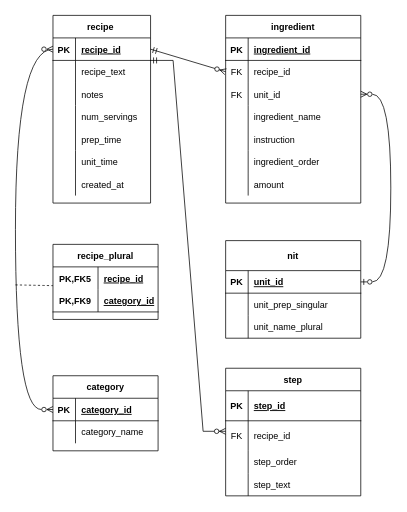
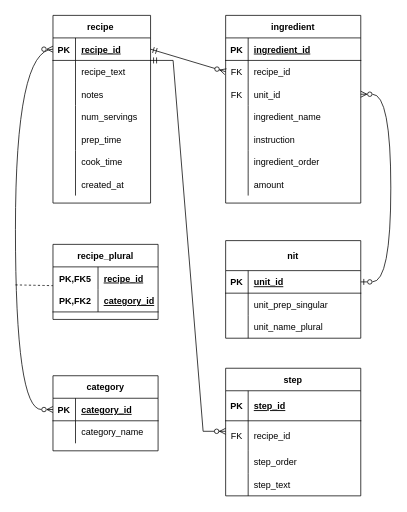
- <mxCell id="20" value="unit_time" style="shape=partialRectangle;connectable=0;fillColor=none;top=0;left=0;bottom=0;right=0;align=left;spacingLeft=6;overflow=hidden;" vertex="1" parent="18"><mxGeometry x="30" width="100" height="30" as="geometry"><mxRectangle width="100" height="30" as="alternateBounds" /></mxGeometry></mxCell>
+ <mxCell id="20" value="cook_time" style="shape=partialRectangle;connectable=0;fillColor=none;top=0;left=0;bottom=0;right=0;align=left;spacingLeft=6;overflow=hidden;" vertex="1" parent="18"><mxGeometry x="30" width="100" height="30" as="geometry"><mxRectangle width="100" height="30" as="alternateBounds" /></mxGeometry></mxCell>
- <mxCell id="81" value="PK,FK9" style="shape=partialRectangle;connectable=0;fillColor=none;top=0;left=0;bottom=0;right=0;fontStyle=1;overflow=hidden;" vertex="1" parent="80"><mxGeometry width="60" height="30" as="geometry"><mxRectangle width="60" height="30" as="alternateBounds" /></mxGeometry></mxCell>
+ <mxCell id="81" value="PK,FK2" style="shape=partialRectangle;connectable=0;fillColor=none;top=0;left=0;bottom=0;right=0;fontStyle=1;overflow=hidden;" vertex="1" parent="80"><mxGeometry width="60" height="30" as="geometry"><mxRectangle width="60" height="30" as="alternateBounds" /></mxGeometry></mxCell>
